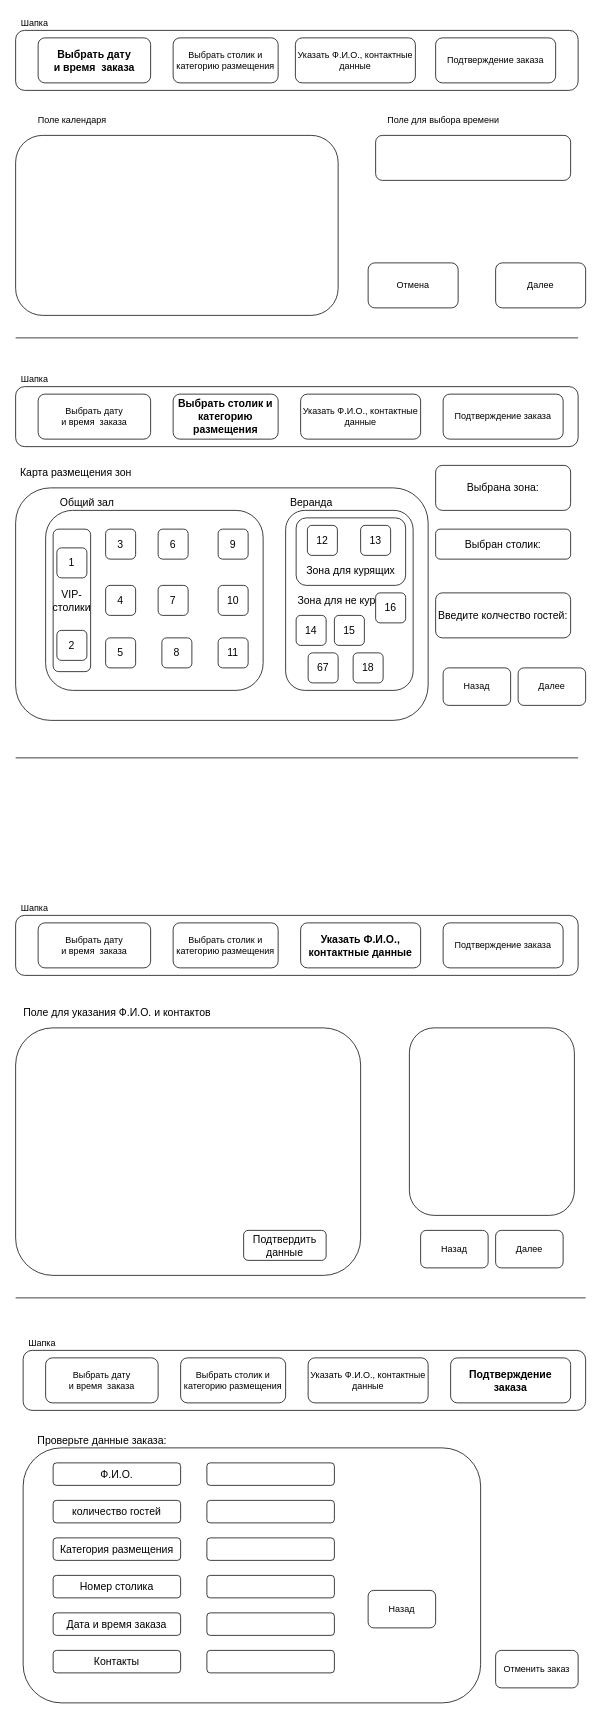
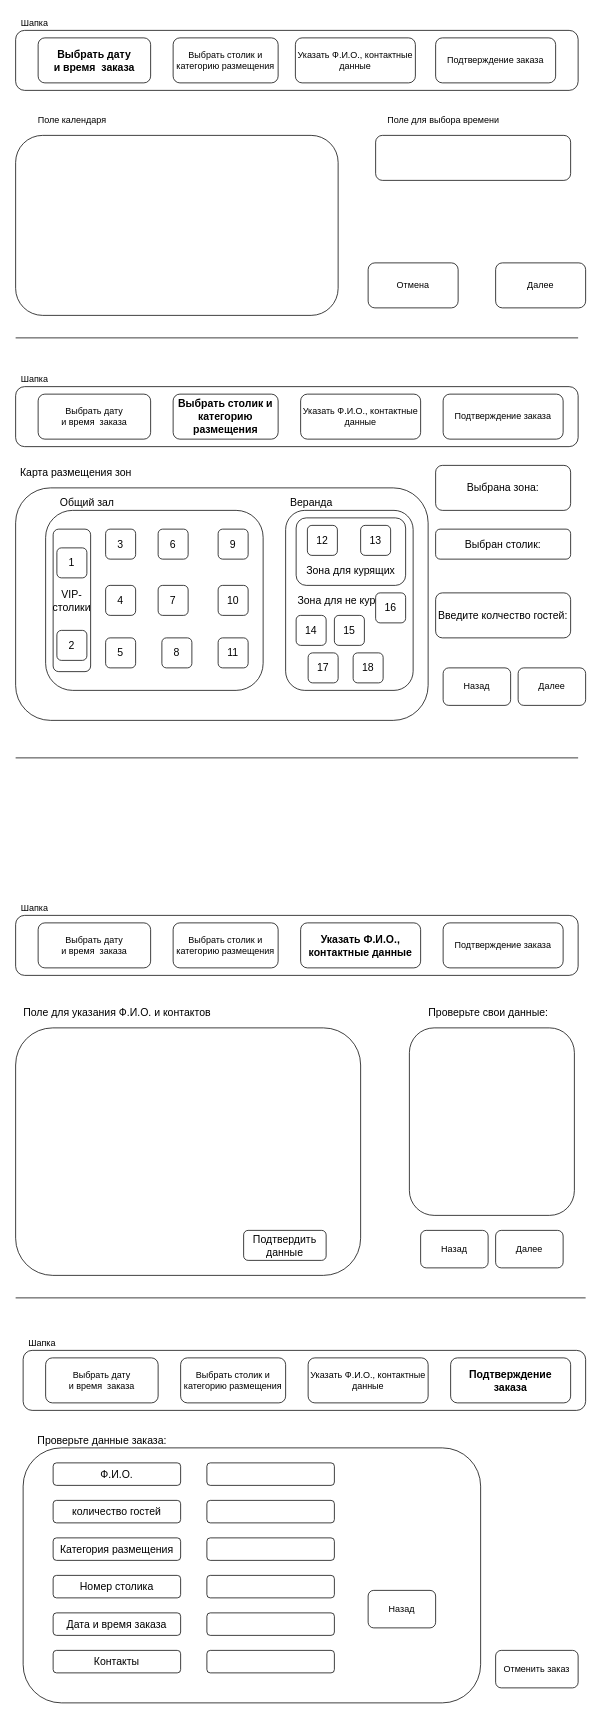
- <mxCell id="46" value="67" style="rounded=1;whiteSpace=wrap;html=1;fontSize=14;" parent="1" vertex="1"><mxGeometry x="410" y="870" width="40" height="40" as="geometry" /></mxCell>
+ <mxCell id="46" value="17" style="rounded=1;whiteSpace=wrap;html=1;fontSize=14;" parent="1" vertex="1"><mxGeometry x="410" y="870" width="40" height="40" as="geometry" /></mxCell>
+ <mxCell id="67" value="Проверьте свои данные:" style="text;html=1;align=center;verticalAlign=middle;resizable=0;points=[];autosize=1;strokeColor=none;fillColor=none;fontSize=14;" parent="1" vertex="1"><mxGeometry x="560" y="1340" width="180" height="20" as="geometry" /></mxCell>
